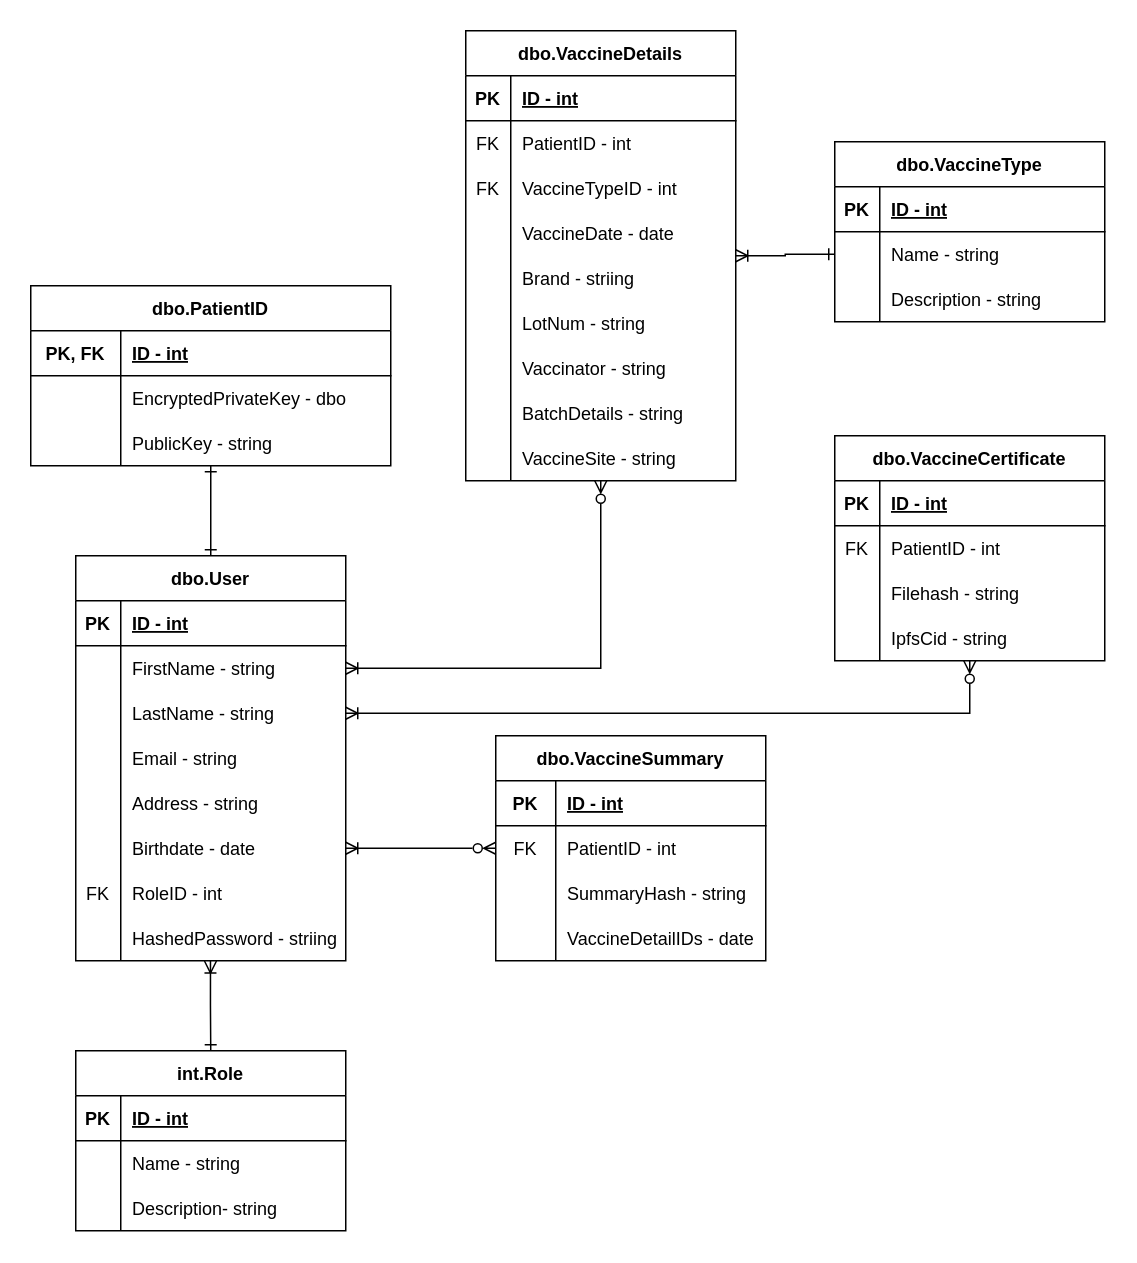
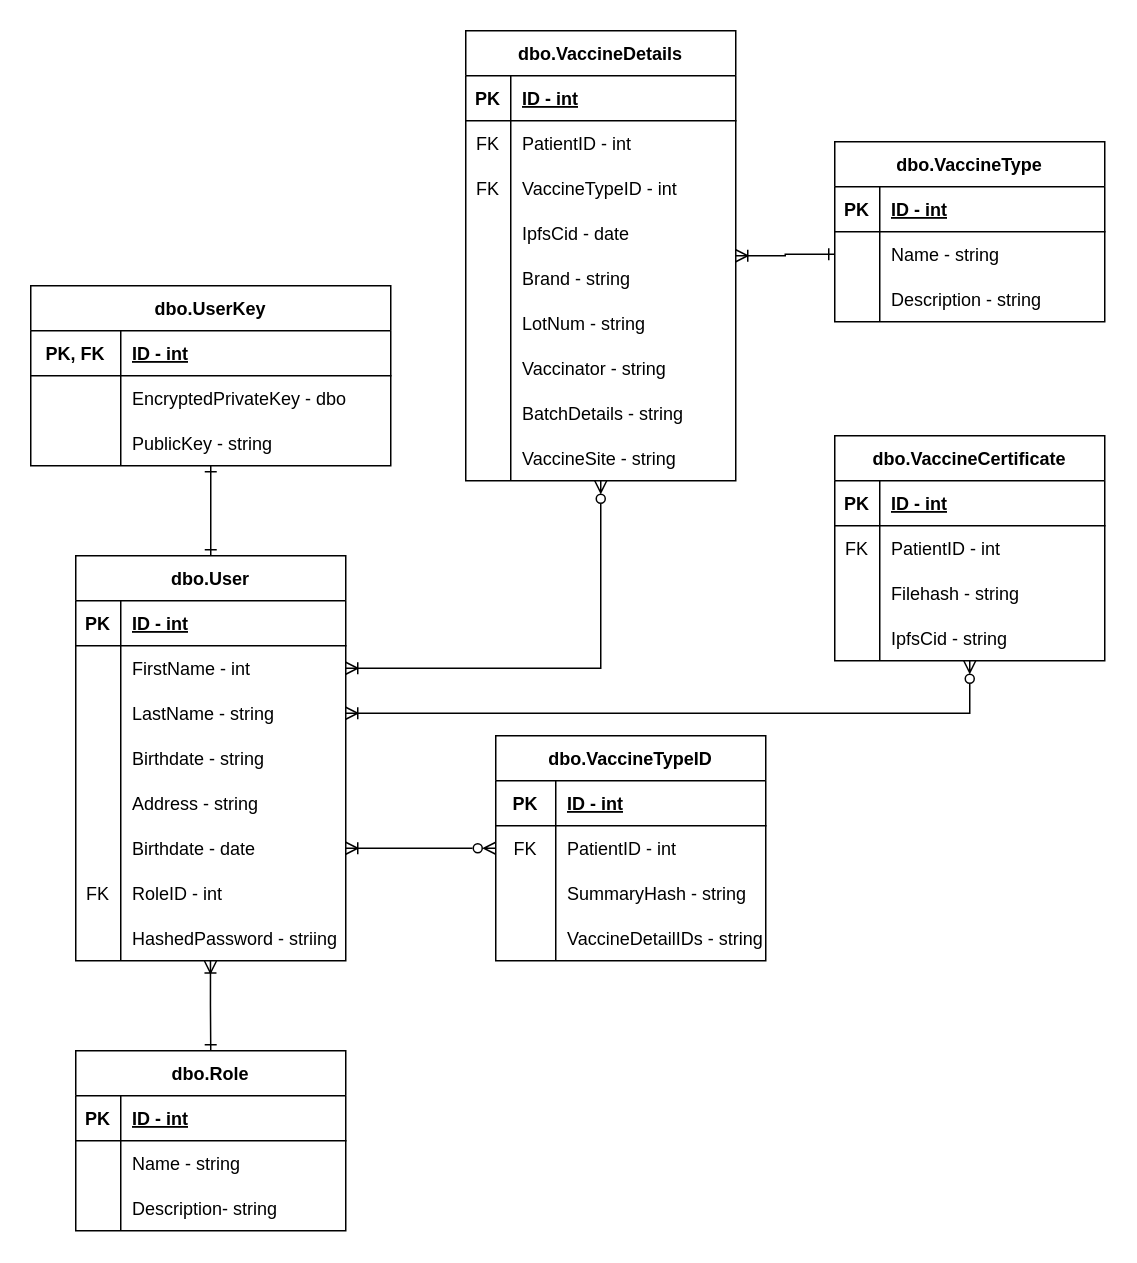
- <mxCell id="63" value="VaccineDate - date" style="shape=partialRectangle;connectable=0;fillColor=none;top=0;left=0;bottom=0;right=0;align=left;spacingLeft=6;overflow=hidden;" vertex="1" parent="61"><mxGeometry x="30" width="150" height="30" as="geometry"><mxRectangle width="150" height="30" as="alternateBounds" /></mxGeometry></mxCell>
+ <mxCell id="63" value="IpfsCid - date" style="shape=partialRectangle;connectable=0;fillColor=none;top=0;left=0;bottom=0;right=0;align=left;spacingLeft=6;overflow=hidden;" vertex="1" parent="61"><mxGeometry x="30" width="150" height="30" as="geometry"><mxRectangle width="150" height="30" as="alternateBounds" /></mxGeometry></mxCell>
- <mxCell id="66" value="Brand - striing" style="shape=partialRectangle;connectable=0;fillColor=none;top=0;left=0;bottom=0;right=0;align=left;spacingLeft=6;overflow=hidden;" vertex="1" parent="64"><mxGeometry x="30" width="150" height="30" as="geometry"><mxRectangle width="150" height="30" as="alternateBounds" /></mxGeometry></mxCell>
+ <mxCell id="66" value="Brand - string" style="shape=partialRectangle;connectable=0;fillColor=none;top=0;left=0;bottom=0;right=0;align=left;spacingLeft=6;overflow=hidden;" vertex="1" parent="64"><mxGeometry x="30" width="150" height="30" as="geometry"><mxRectangle width="150" height="30" as="alternateBounds" /></mxGeometry></mxCell>
- <mxCell id="38" value="dbo.PatientID" style="shape=table;startSize=30;container=1;collapsible=1;childLayout=tableLayout;fixedRows=1;rowLines=0;fontStyle=1;align=center;resizeLast=1;" vertex="1" parent="1"><mxGeometry x="20" y="190" width="240" height="120" as="geometry" /></mxCell>
+ <mxCell id="38" value="dbo.UserKey" style="shape=table;startSize=30;container=1;collapsible=1;childLayout=tableLayout;fixedRows=1;rowLines=0;fontStyle=1;align=center;resizeLast=1;" vertex="1" parent="1"><mxGeometry x="20" y="190" width="240" height="120" as="geometry" /></mxCell>
- <mxCell id="9" value="FirstName - string" style="shape=partialRectangle;connectable=0;fillColor=none;top=0;left=0;bottom=0;right=0;align=left;spacingLeft=6;overflow=hidden;" vertex="1" parent="7"><mxGeometry x="30" width="150" height="30" as="geometry"><mxRectangle width="150" height="30" as="alternateBounds" /></mxGeometry></mxCell>
+ <mxCell id="9" value="FirstName - int" style="shape=partialRectangle;connectable=0;fillColor=none;top=0;left=0;bottom=0;right=0;align=left;spacingLeft=6;overflow=hidden;" vertex="1" parent="7"><mxGeometry x="30" width="150" height="30" as="geometry"><mxRectangle width="150" height="30" as="alternateBounds" /></mxGeometry></mxCell>
- <mxCell id="15" value="Email - string" style="shape=partialRectangle;connectable=0;fillColor=none;top=0;left=0;bottom=0;right=0;align=left;spacingLeft=6;overflow=hidden;" vertex="1" parent="13"><mxGeometry x="30" width="150" height="30" as="geometry"><mxRectangle width="150" height="30" as="alternateBounds" /></mxGeometry></mxCell>
+ <mxCell id="15" value="Birthdate - string" style="shape=partialRectangle;connectable=0;fillColor=none;top=0;left=0;bottom=0;right=0;align=left;spacingLeft=6;overflow=hidden;" vertex="1" parent="13"><mxGeometry x="30" width="150" height="30" as="geometry"><mxRectangle width="150" height="30" as="alternateBounds" /></mxGeometry></mxCell>
- <mxCell id="104" value="dbo.VaccineSummary" style="shape=table;startSize=30;container=1;collapsible=1;childLayout=tableLayout;fixedRows=1;rowLines=0;fontStyle=1;align=center;resizeLast=1;" vertex="1" parent="1"><mxGeometry x="330" y="490" width="180" height="150" as="geometry" /></mxCell>
+ <mxCell id="104" value="dbo.VaccineTypeID" style="shape=table;startSize=30;container=1;collapsible=1;childLayout=tableLayout;fixedRows=1;rowLines=0;fontStyle=1;align=center;resizeLast=1;" vertex="1" parent="1"><mxGeometry x="330" y="490" width="180" height="150" as="geometry" /></mxCell>
- <mxCell id="116" value="VaccineDetailIDs - date" style="shape=partialRectangle;connectable=0;fillColor=none;top=0;left=0;bottom=0;right=0;align=left;spacingLeft=6;overflow=hidden;" vertex="1" parent="114"><mxGeometry x="40" width="140" height="30" as="geometry"><mxRectangle width="140" height="30" as="alternateBounds" /></mxGeometry></mxCell>
+ <mxCell id="116" value="VaccineDetailIDs - string" style="shape=partialRectangle;connectable=0;fillColor=none;top=0;left=0;bottom=0;right=0;align=left;spacingLeft=6;overflow=hidden;" vertex="1" parent="114"><mxGeometry x="40" width="140" height="30" as="geometry"><mxRectangle width="140" height="30" as="alternateBounds" /></mxGeometry></mxCell>
- <mxCell id="28" value="int.Role" style="shape=table;startSize=30;container=1;collapsible=1;childLayout=tableLayout;fixedRows=1;rowLines=0;fontStyle=1;align=center;resizeLast=1;" vertex="1" parent="1"><mxGeometry x="50" y="700" width="180" height="120" as="geometry" /></mxCell>
+ <mxCell id="28" value="dbo.Role" style="shape=table;startSize=30;container=1;collapsible=1;childLayout=tableLayout;fixedRows=1;rowLines=0;fontStyle=1;align=center;resizeLast=1;" vertex="1" parent="1"><mxGeometry x="50" y="700" width="180" height="120" as="geometry" /></mxCell>
